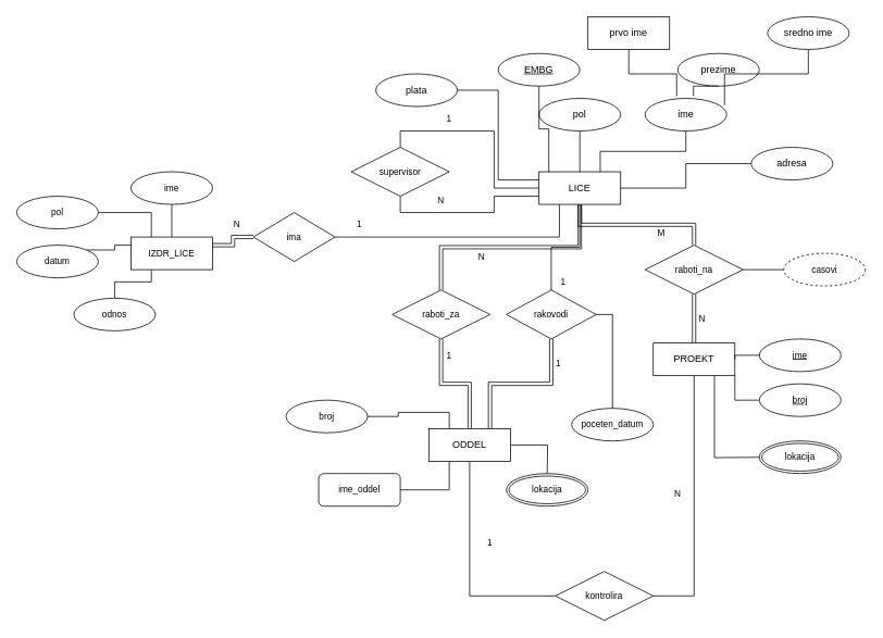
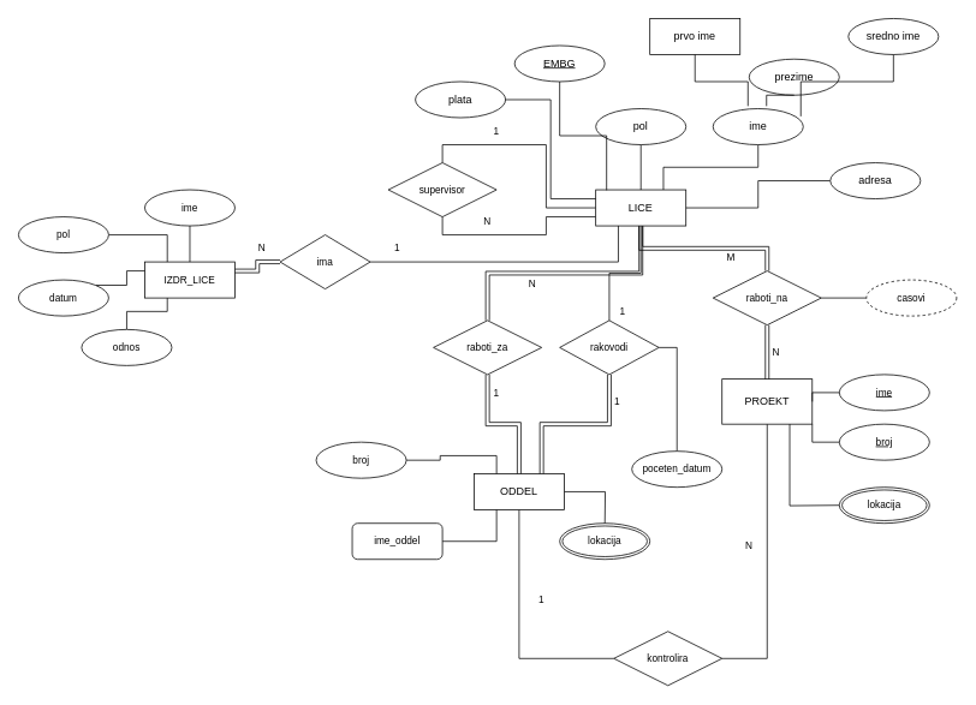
- <mxCell id="8" value="EMBG" style="ellipse;whiteSpace=wrap;html=1;align=center;fontStyle=4" parent="1" vertex="1"><mxGeometry x="610" y="65" width="100" height="40" as="geometry" /></mxCell>
+ <mxCell id="8" value="EMBG" style="ellipse;whiteSpace=wrap;html=1;align=center;fontStyle=4" parent="1" vertex="1"><mxGeometry x="570" y="50" width="100" height="40" as="geometry" /></mxCell>
- <mxCell id="68" value="datum" style="ellipse;whiteSpace=wrap;html=1;align=center;fontFamily=Helvetica;fontSize=11;fontColor=default;labelBackgroundColor=default;" parent="1" vertex="1"><mxGeometry x="20" y="300" width="100" height="40" as="geometry" /></mxCell>
+ <mxCell id="68" value="datum" style="ellipse;whiteSpace=wrap;html=1;align=center;fontFamily=Helvetica;fontSize=11;fontColor=default;labelBackgroundColor=default;" parent="1" vertex="1"><mxGeometry x="20" y="310" width="100" height="40" as="geometry" /></mxCell>
- <mxCell id="28" value="PROEKT" style="whiteSpace=wrap;html=1;align=center;" parent="1" vertex="1"><mxGeometry x="800" y="420" width="100" height="40" as="geometry" /></mxCell>
+ <mxCell id="28" value="PROEKT" style="whiteSpace=wrap;html=1;align=center;" parent="1" vertex="1"><mxGeometry x="800" y="420" width="100" height="50" as="geometry" /></mxCell>
